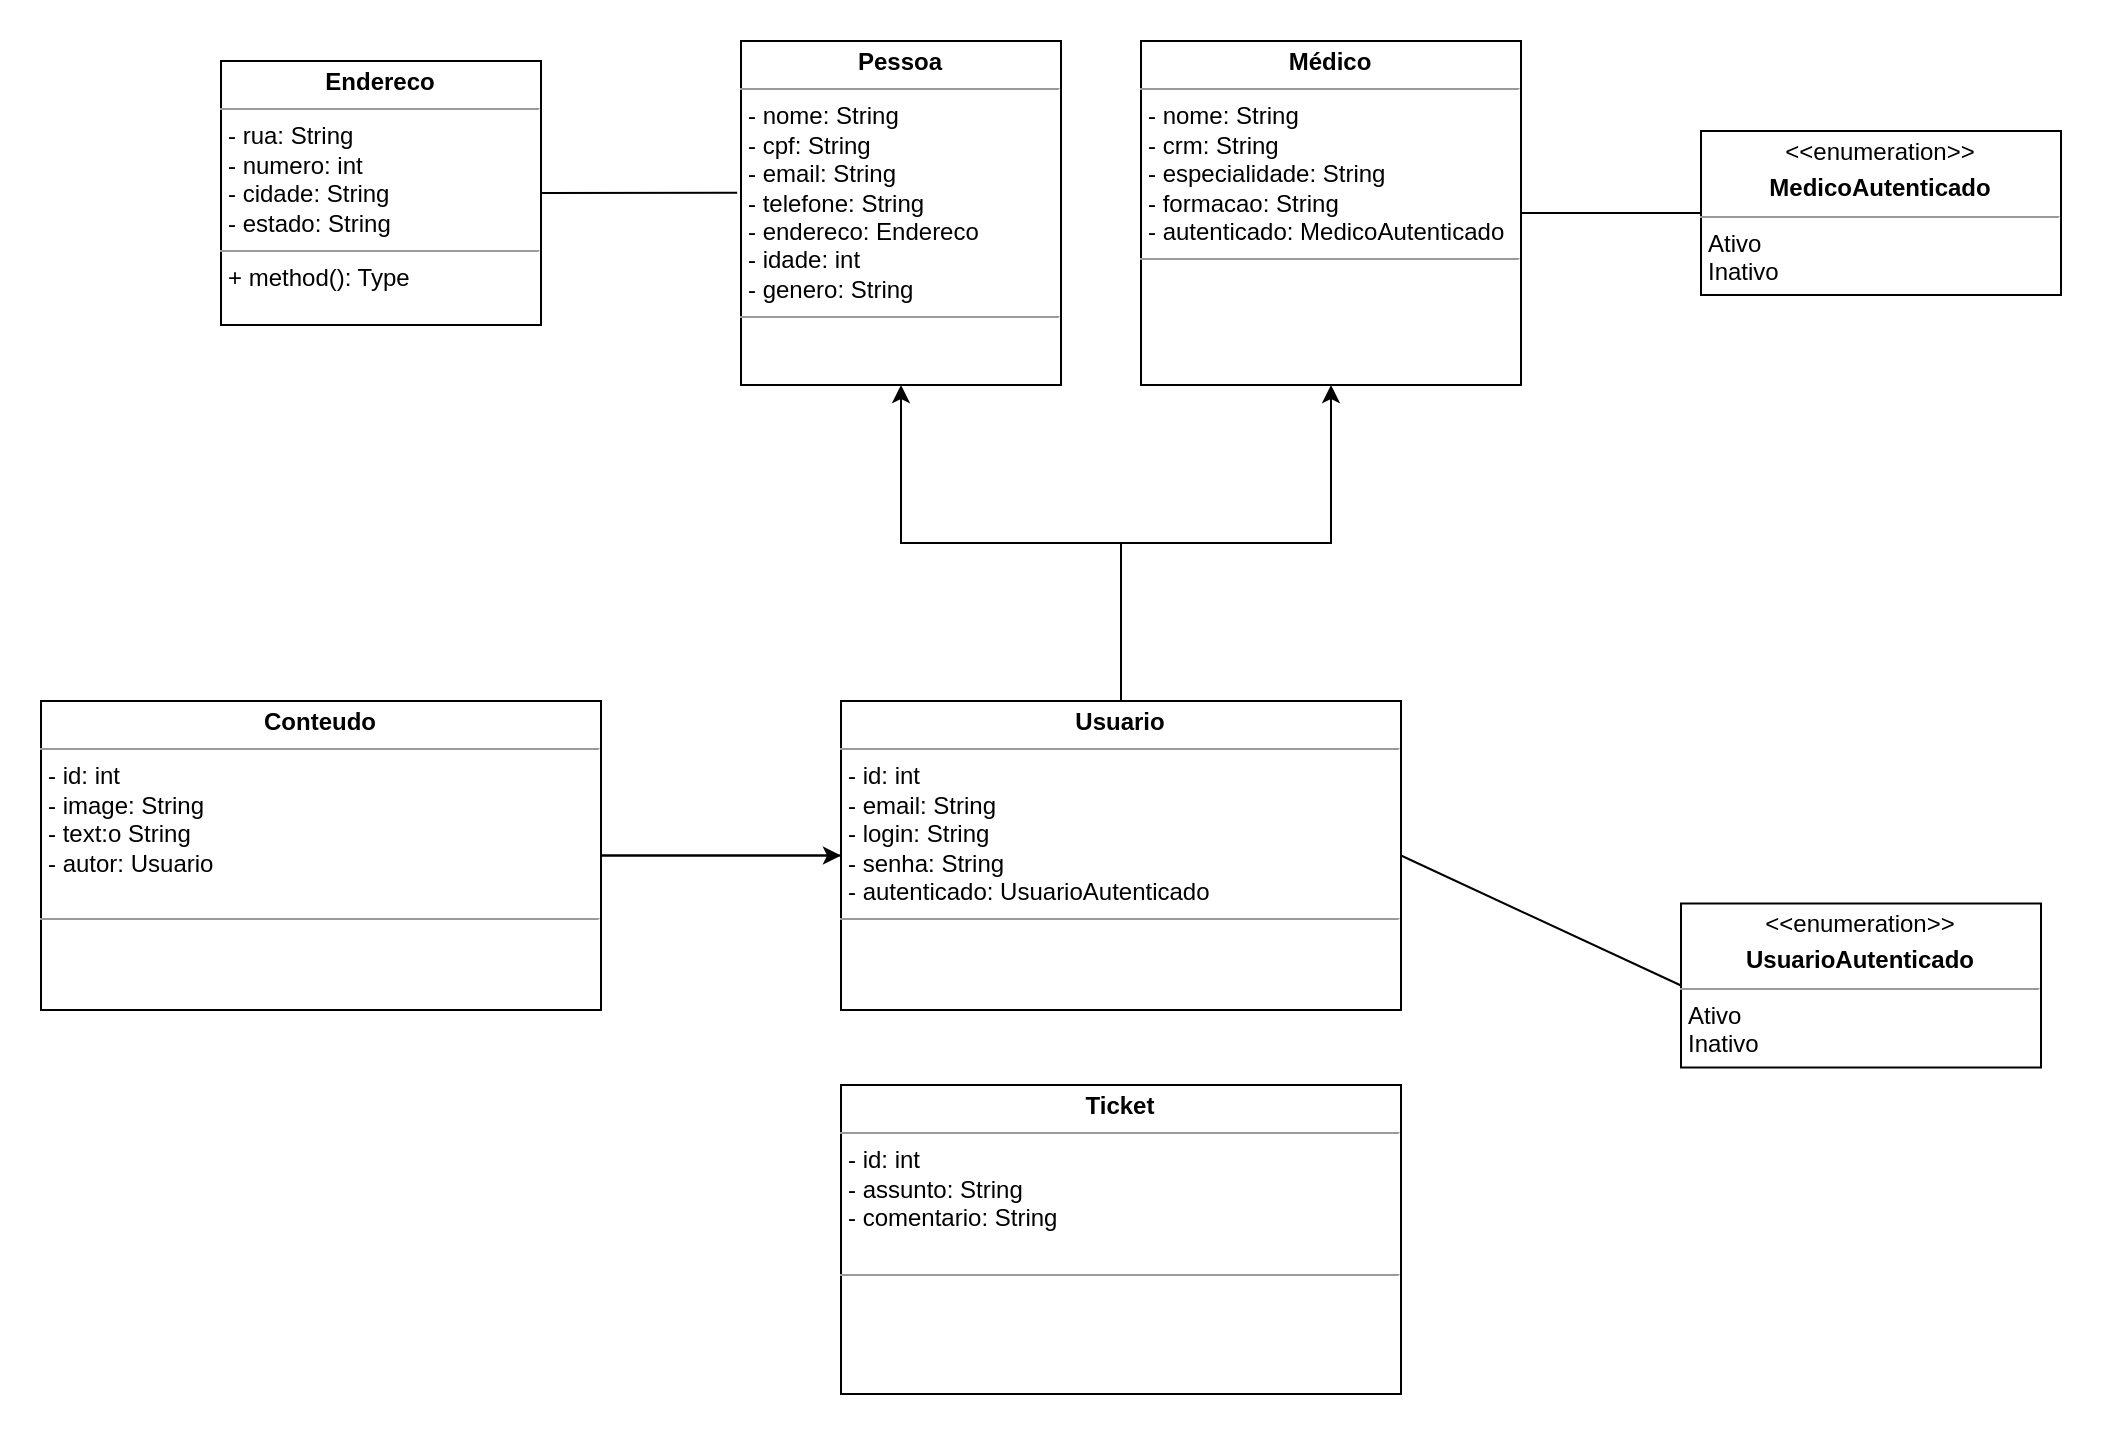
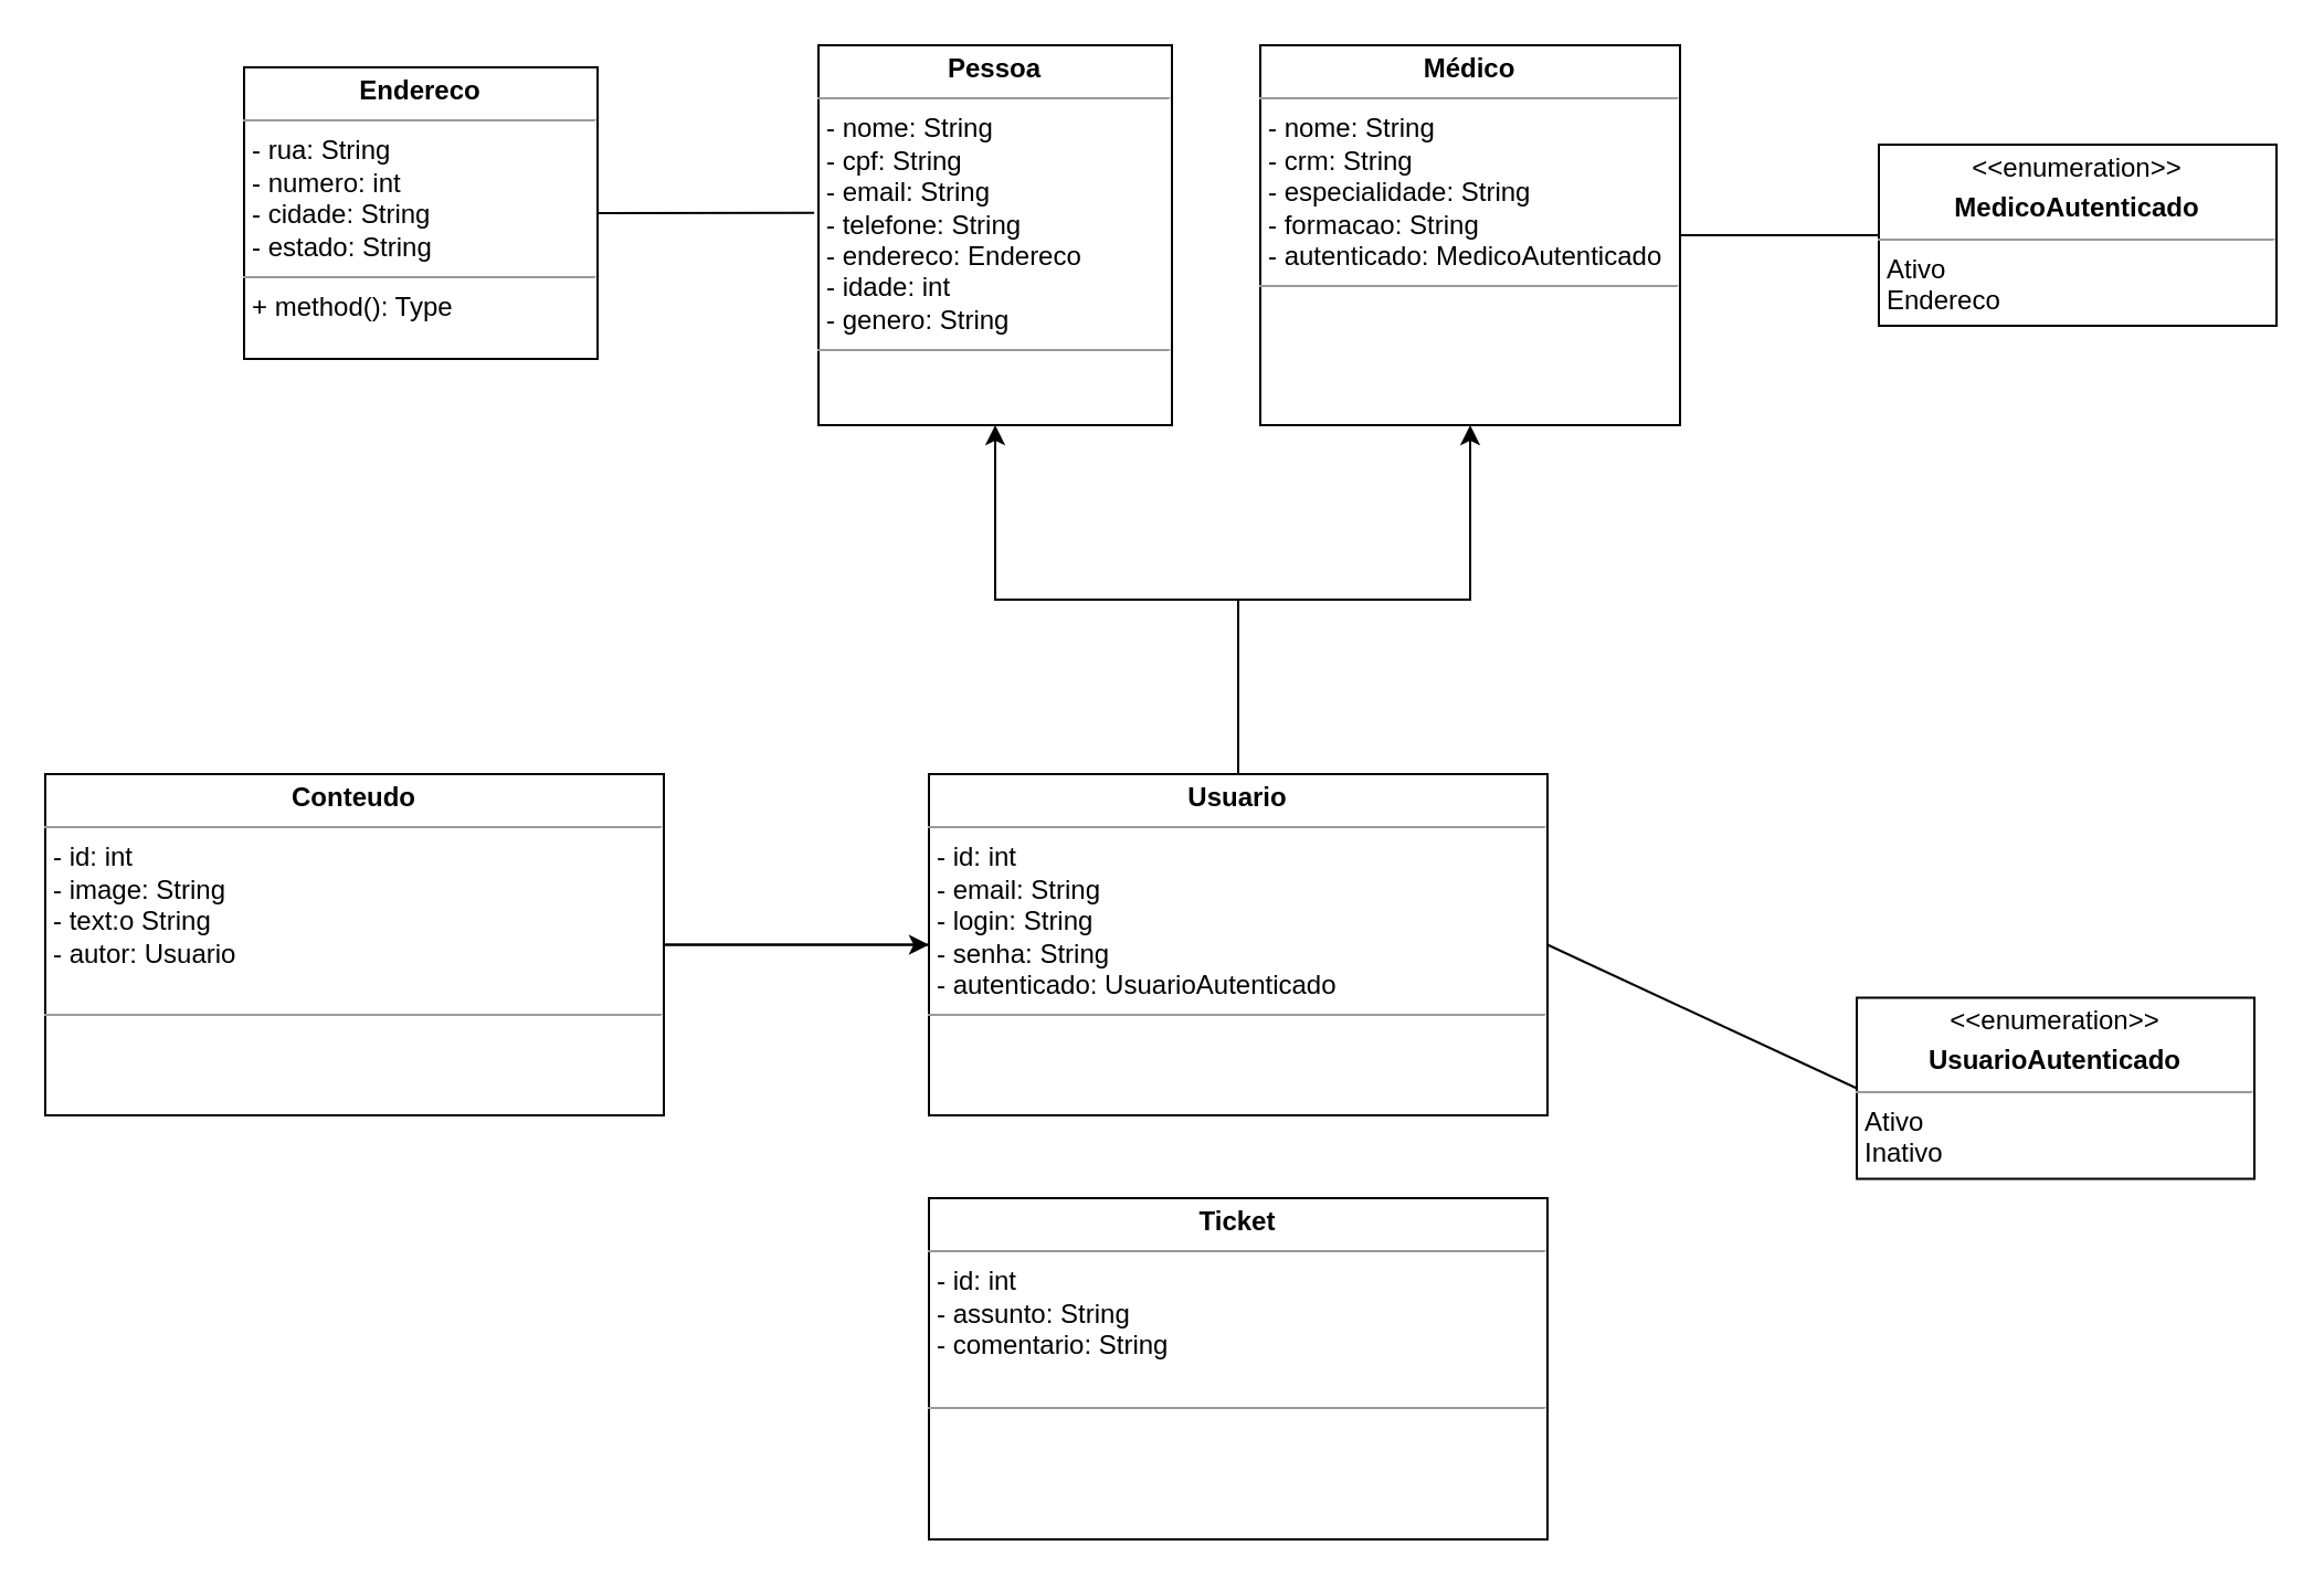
- <mxCell id="11" value="&lt;p style=&quot;margin:0px;margin-top:4px;text-align:center;&quot;&gt;&amp;lt;&amp;lt;enumeration&amp;gt;&amp;gt;&lt;/p&gt;&lt;p style=&quot;margin:0px;margin-top:4px;text-align:center;&quot;&gt;&lt;b&gt;MedicoAutenticado&lt;/b&gt;&lt;/p&gt;&lt;hr size=&quot;1&quot;&gt;&lt;p style=&quot;margin:0px;margin-left:4px;&quot;&gt;Ativo&lt;/p&gt;&lt;p style=&quot;margin:0px;margin-left:4px;&quot;&gt;Inativo&lt;/p&gt;" style="verticalAlign=top;align=left;overflow=fill;fontSize=12;fontFamily=Helvetica;html=1;whiteSpace=wrap;" vertex="1" parent="1"><mxGeometry x="850" y="65" width="180" height="82" as="geometry" /></mxCell>
+ <mxCell id="11" value="&lt;p style=&quot;margin:0px;margin-top:4px;text-align:center;&quot;&gt;&amp;lt;&amp;lt;enumeration&amp;gt;&amp;gt;&lt;/p&gt;&lt;p style=&quot;margin:0px;margin-top:4px;text-align:center;&quot;&gt;&lt;b&gt;MedicoAutenticado&lt;/b&gt;&lt;/p&gt;&lt;hr size=&quot;1&quot;&gt;&lt;p style=&quot;margin:0px;margin-left:4px;&quot;&gt;Ativo&lt;/p&gt;&lt;p style=&quot;margin:0px;margin-left:4px;&quot;&gt;Endereco&lt;/p&gt;" style="verticalAlign=top;align=left;overflow=fill;fontSize=12;fontFamily=Helvetica;html=1;whiteSpace=wrap;" vertex="1" parent="1"><mxGeometry x="850" y="65" width="180" height="82" as="geometry" /></mxCell>
